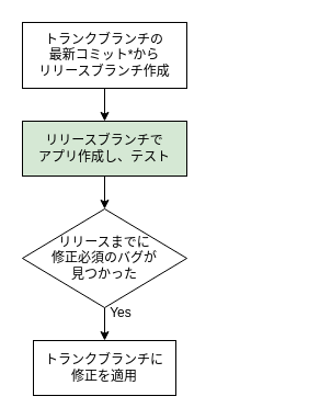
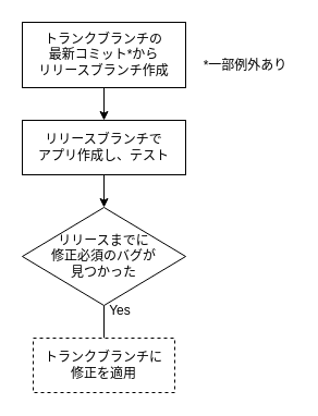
+ <mxCell id="7" value="*一部例外あり" style="text;html=1;align=center;verticalAlign=middle;whiteSpace=wrap;rounded=0;" vertex="1" parent="1"><mxGeometry x="180" y="45" width="90" height="30" as="geometry" /></mxCell>
- <mxCell id="9" value="&lt;div&gt;リリースブランチで&lt;/div&gt;アプリ作成し、テスト" style="rounded=0;whiteSpace=wrap;html=1;fillColor=#d5e8d4;" vertex="1" parent="1"><mxGeometry x="20" y="110" width="150" height="50" as="geometry" /></mxCell>
+ <mxCell id="9" value="&lt;div&gt;リリースブランチで&lt;/div&gt;アプリ作成し、テスト" style="rounded=0;whiteSpace=wrap;html=1;" vertex="1" parent="1"><mxGeometry x="20" y="110" width="150" height="50" as="geometry" /></mxCell>
- <mxCell id="4" style="edgeStyle=orthogonalEdgeStyle;rounded=0;orthogonalLoop=1;jettySize=auto;html=1;entryX=0.5;entryY=0;entryDx=0;entryDy=0;" edge="1" parent="1" source="5" target="6"><mxGeometry relative="1" as="geometry" /></mxCell>
+ <mxCell id="4" style="edgeStyle=orthogonalEdgeStyle;rounded=0;orthogonalLoop=1;jettySize=auto;html=1;entryX=0.5;entryY=0;entryDx=0;entryDy=0;endArrow=none;" edge="1" parent="1" source="5" target="6"><mxGeometry relative="1" as="geometry" /></mxCell>
- <mxCell id="6" value="&lt;div&gt;トランクブランチに&lt;/div&gt;修正を適用" style="rounded=0;whiteSpace=wrap;html=1;" vertex="1" parent="1"><mxGeometry x="30" y="310" width="130" height="50" as="geometry" /></mxCell>
+ <mxCell id="6" value="&lt;div&gt;トランクブランチに&lt;/div&gt;修正を適用" style="rounded=0;whiteSpace=wrap;html=1;dashed=1;" vertex="1" parent="1"><mxGeometry x="30" y="310" width="130" height="50" as="geometry" /></mxCell>
